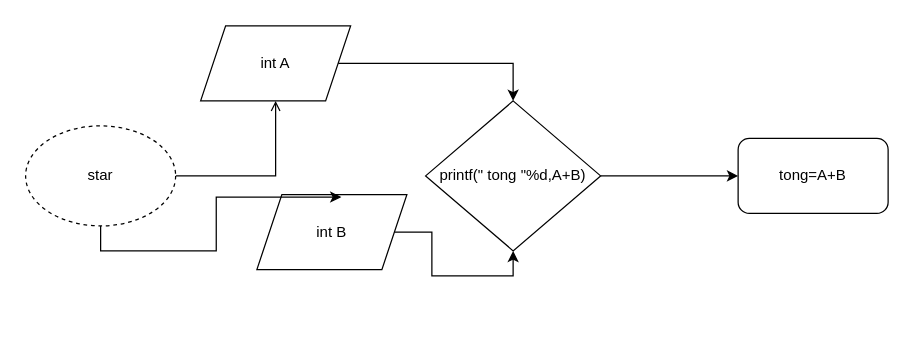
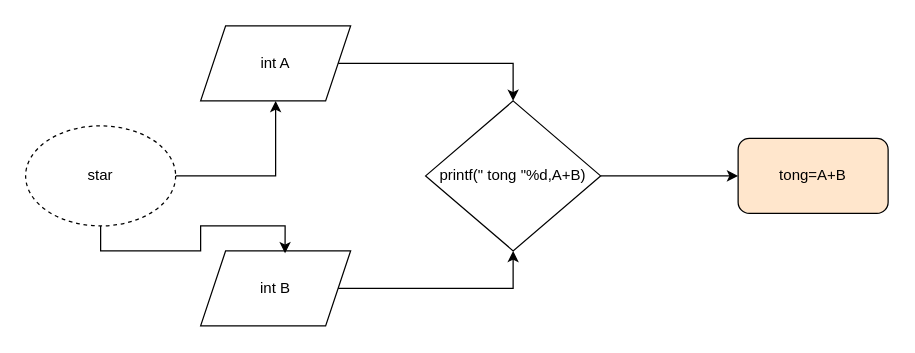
- <mxCell id="2" style="edgeStyle=orthogonalEdgeStyle;rounded=0;orthogonalLoop=1;jettySize=auto;html=1;endArrow=open;" edge="1" parent="1" source="3" target="5"><mxGeometry relative="1" as="geometry" /></mxCell>
+ <mxCell id="2" style="edgeStyle=orthogonalEdgeStyle;rounded=0;orthogonalLoop=1;jettySize=auto;html=1;" edge="1" parent="1" source="3" target="5"><mxGeometry relative="1" as="geometry" /></mxCell>
- <mxCell id="10" value="tong=A+B" style="rounded=1;whiteSpace=wrap;html=1;" vertex="1" parent="1"><mxGeometry x="590" y="110" width="120" height="60" as="geometry" /></mxCell>
+ <mxCell id="10" value="tong=A+B" style="rounded=1;whiteSpace=wrap;html=1;fillColor=#ffe6cc;" vertex="1" parent="1"><mxGeometry x="590" y="110" width="120" height="60" as="geometry" /></mxCell>
- <mxCell id="7" value="int B" style="shape=parallelogram;perimeter=parallelogramPerimeter;whiteSpace=wrap;html=1;fixedSize=1;" vertex="1" parent="1"><mxGeometry x="205" y="155" width="120" height="60" as="geometry" /></mxCell>
+ <mxCell id="7" value="int B" style="shape=parallelogram;perimeter=parallelogramPerimeter;whiteSpace=wrap;html=1;fixedSize=1;" vertex="1" parent="1"><mxGeometry x="160" y="200" width="120" height="60" as="geometry" /></mxCell>
